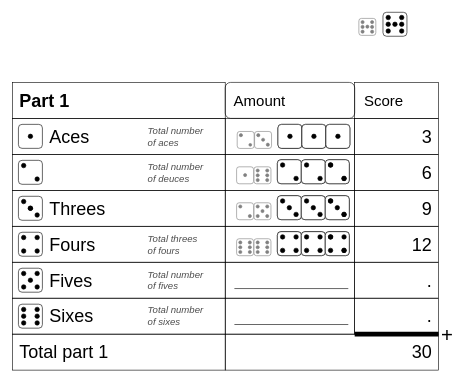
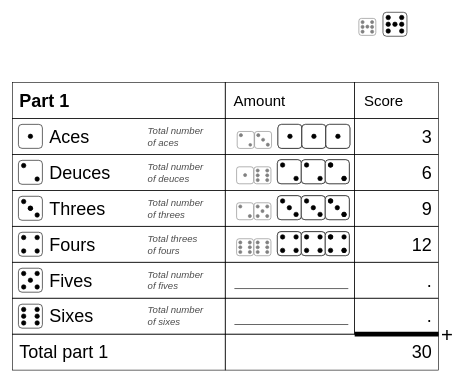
- <mxCell id="73" value="&amp;nbsp; Amount" style="whiteSpace=wrap;html=1;strokeWidth=1;fontSize=25;fillColor=none;align=left;rounded=1;" parent="1" vertex="1"><mxGeometry x="375" y="137" width="216" height="60" as="geometry" /></mxCell>
+ <mxCell id="73" value="&amp;nbsp; Amount" style="rounded=0;whiteSpace=wrap;html=1;strokeWidth=1;fontSize=25;fillColor=none;align=left;" parent="1" vertex="1"><mxGeometry x="375" y="137" width="216" height="60" as="geometry" /></mxCell>
+ <mxCell id="77" value="&lt;font style=&quot;font-size: 30px;&quot;&gt;Deuces&lt;/font&gt;" style="text;html=1;align=left;verticalAlign=middle;resizable=0;points=[];autosize=1;strokeColor=none;fillColor=none;" parent="1" vertex="1"><mxGeometry x="80" y="262" width="130" height="50" as="geometry" /></mxCell>
+ <mxCell id="42" value="&lt;font color=&quot;#4d4d4d&quot; style=&quot;font-size: 16px;&quot;&gt;&lt;i style=&quot;&quot;&gt;Total number&lt;br&gt;of threes&lt;/i&gt;&lt;/font&gt;" style="text;html=1;align=left;verticalAlign=middle;resizable=0;points=[];autosize=1;strokeColor=none;fillColor=none;" parent="1" vertex="1"><mxGeometry x="244" y="322" width="120" height="50" as="geometry" /></mxCell>
